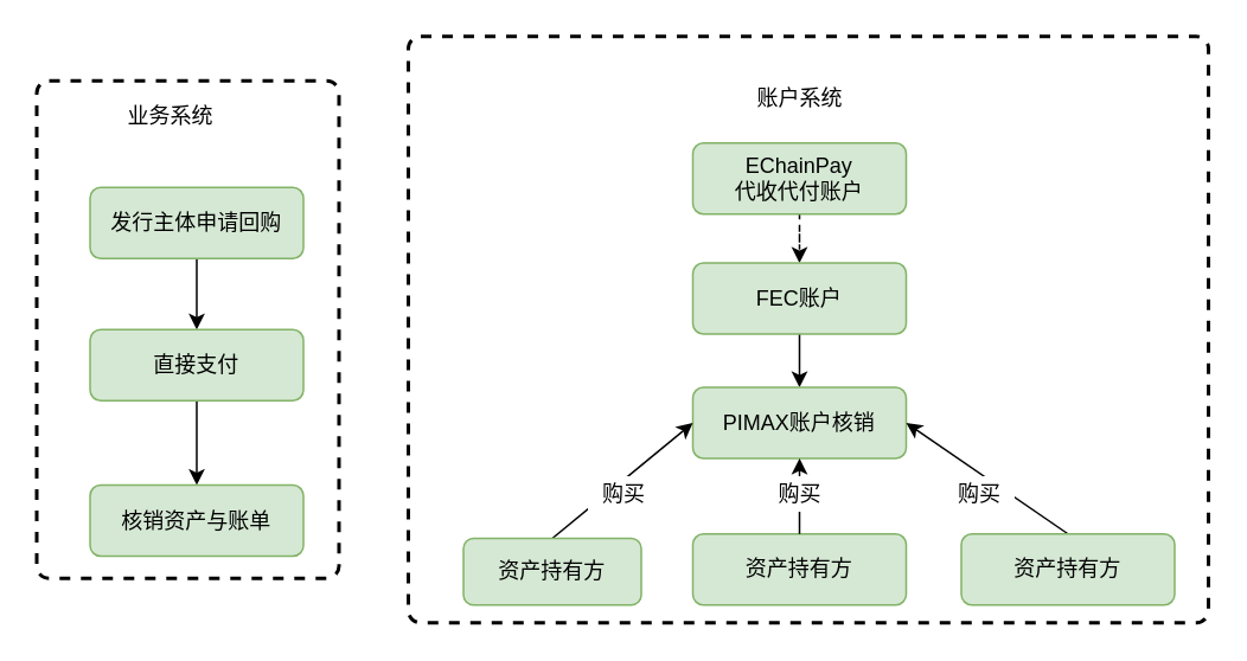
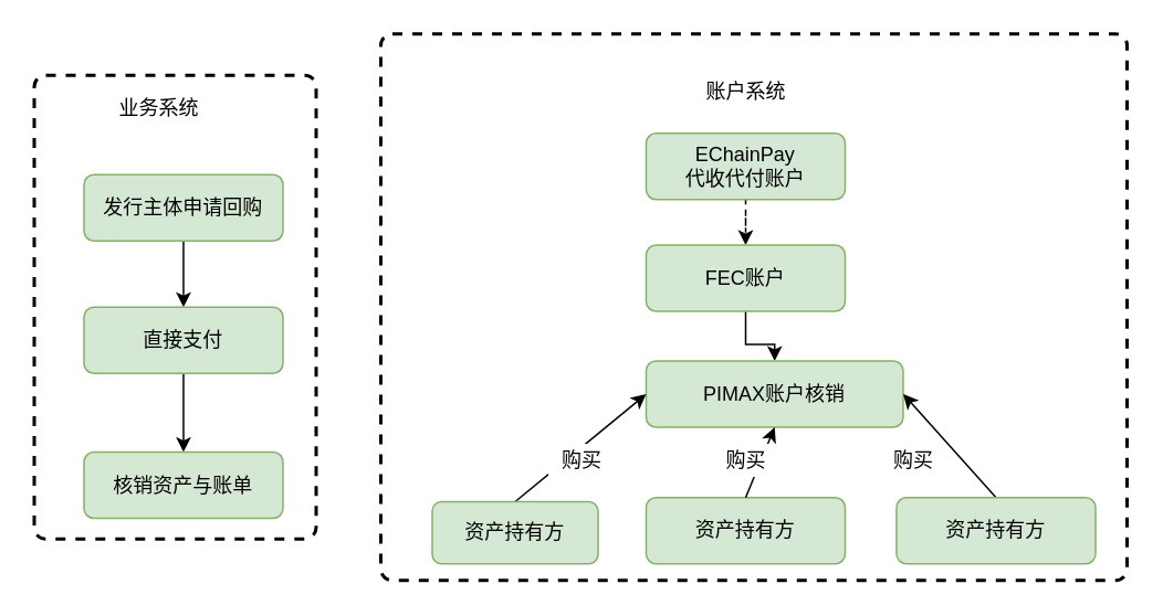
- <mxCell id="8" value="PIMAX账户核销" style="rounded=1;whiteSpace=wrap;html=1;fontSize=12;glass=0;strokeWidth=1;shadow=0;fillColor=#d5e8d4;strokeColor=#82b366;" vertex="1" parent="1"><mxGeometry x="389" y="217.5" width="120" height="40" as="geometry" /></mxCell>
+ <mxCell id="8" value="PIMAX账户核销" style="rounded=1;whiteSpace=wrap;html=1;fontSize=12;glass=0;strokeWidth=1;shadow=0;fillColor=#d5e8d4;strokeColor=#82b366;" vertex="1" parent="1"><mxGeometry x="389" y="217.5" width="155" height="40" as="geometry" /></mxCell>
